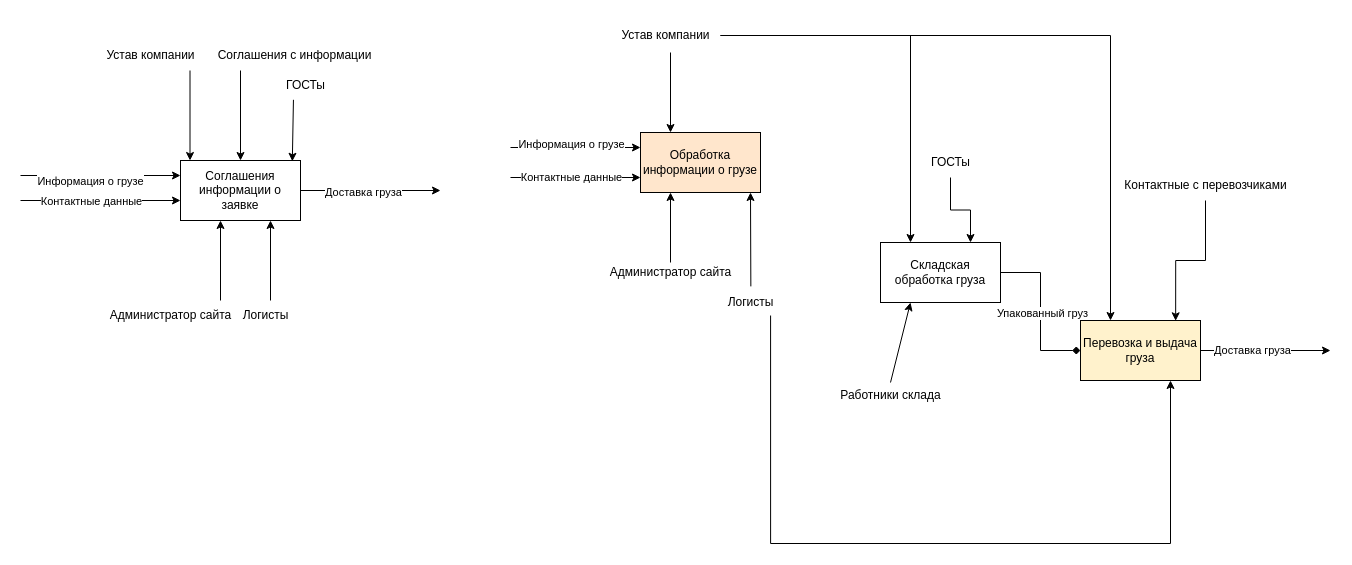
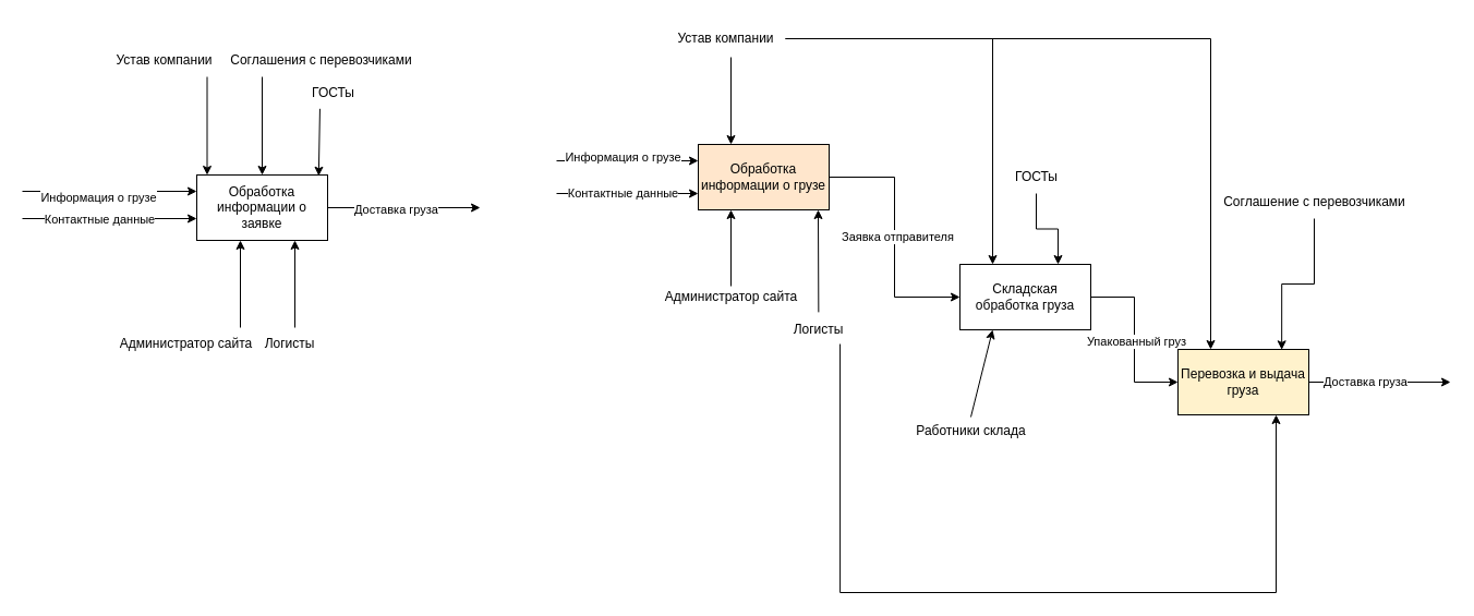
- <mxCell id="16" value="Соглашения с информации" style="text;html=1;align=center;verticalAlign=middle;resizable=0;points=[];autosize=1;strokeColor=none;fillColor=none;" vertex="1" parent="1"><mxGeometry x="199" y="40" width="190" height="30" as="geometry" /></mxCell>
+ <mxCell id="16" value="Соглашения с перевозчиками" style="text;html=1;align=center;verticalAlign=middle;resizable=0;points=[];autosize=1;strokeColor=none;fillColor=none;" vertex="1" parent="1"><mxGeometry x="199" y="40" width="190" height="30" as="geometry" /></mxCell>
- <mxCell id="36" value="Контактные с перевозчиками" style="text;html=1;align=center;verticalAlign=middle;resizable=0;points=[];autosize=1;strokeColor=none;fillColor=none;" vertex="1" parent="1"><mxGeometry x="1110" y="170" width="190" height="30" as="geometry" /></mxCell>
+ <mxCell id="36" value="Соглашение с перевозчиками" style="text;html=1;align=center;verticalAlign=middle;resizable=0;points=[];autosize=1;strokeColor=none;fillColor=none;" vertex="1" parent="1"><mxGeometry x="1110" y="170" width="190" height="30" as="geometry" /></mxCell>
- <mxCell id="2" value="Соглашения информации о заявке" style="rounded=0;whiteSpace=wrap;html=1;" vertex="1" parent="1"><mxGeometry x="180" y="160" width="120" height="60" as="geometry" /></mxCell>
+ <mxCell id="2" value="Обработка информации о заявке" style="rounded=0;whiteSpace=wrap;html=1;" vertex="1" parent="1"><mxGeometry x="180" y="160" width="120" height="60" as="geometry" /></mxCell>
+ <mxCell id="17" style="edgeStyle=orthogonalEdgeStyle;rounded=0;orthogonalLoop=1;jettySize=auto;html=1;entryX=0;entryY=0.5;entryDx=0;entryDy=0;" edge="1" parent="1" source="19" target="30"><mxGeometry relative="1" as="geometry" /></mxCell>
+ <mxCell id="18" value="Заявка отправителя" style="edgeLabel;html=1;align=center;verticalAlign=middle;resizable=0;points=[];" vertex="1" connectable="0" parent="17"><mxGeometry x="-0.009" y="2" relative="1" as="geometry"><mxPoint as="offset" /></mxGeometry></mxCell>
- <mxCell id="28" style="edgeStyle=orthogonalEdgeStyle;rounded=0;orthogonalLoop=1;jettySize=auto;html=1;entryX=0;entryY=0.5;entryDx=0;entryDy=0;endArrow=diamond;" edge="1" parent="1" source="30" target="35"><mxGeometry relative="1" as="geometry" /></mxCell>
+ <mxCell id="28" style="edgeStyle=orthogonalEdgeStyle;rounded=0;orthogonalLoop=1;jettySize=auto;html=1;entryX=0;entryY=0.5;entryDx=0;entryDy=0;" edge="1" parent="1" source="30" target="35"><mxGeometry relative="1" as="geometry" /></mxCell>
